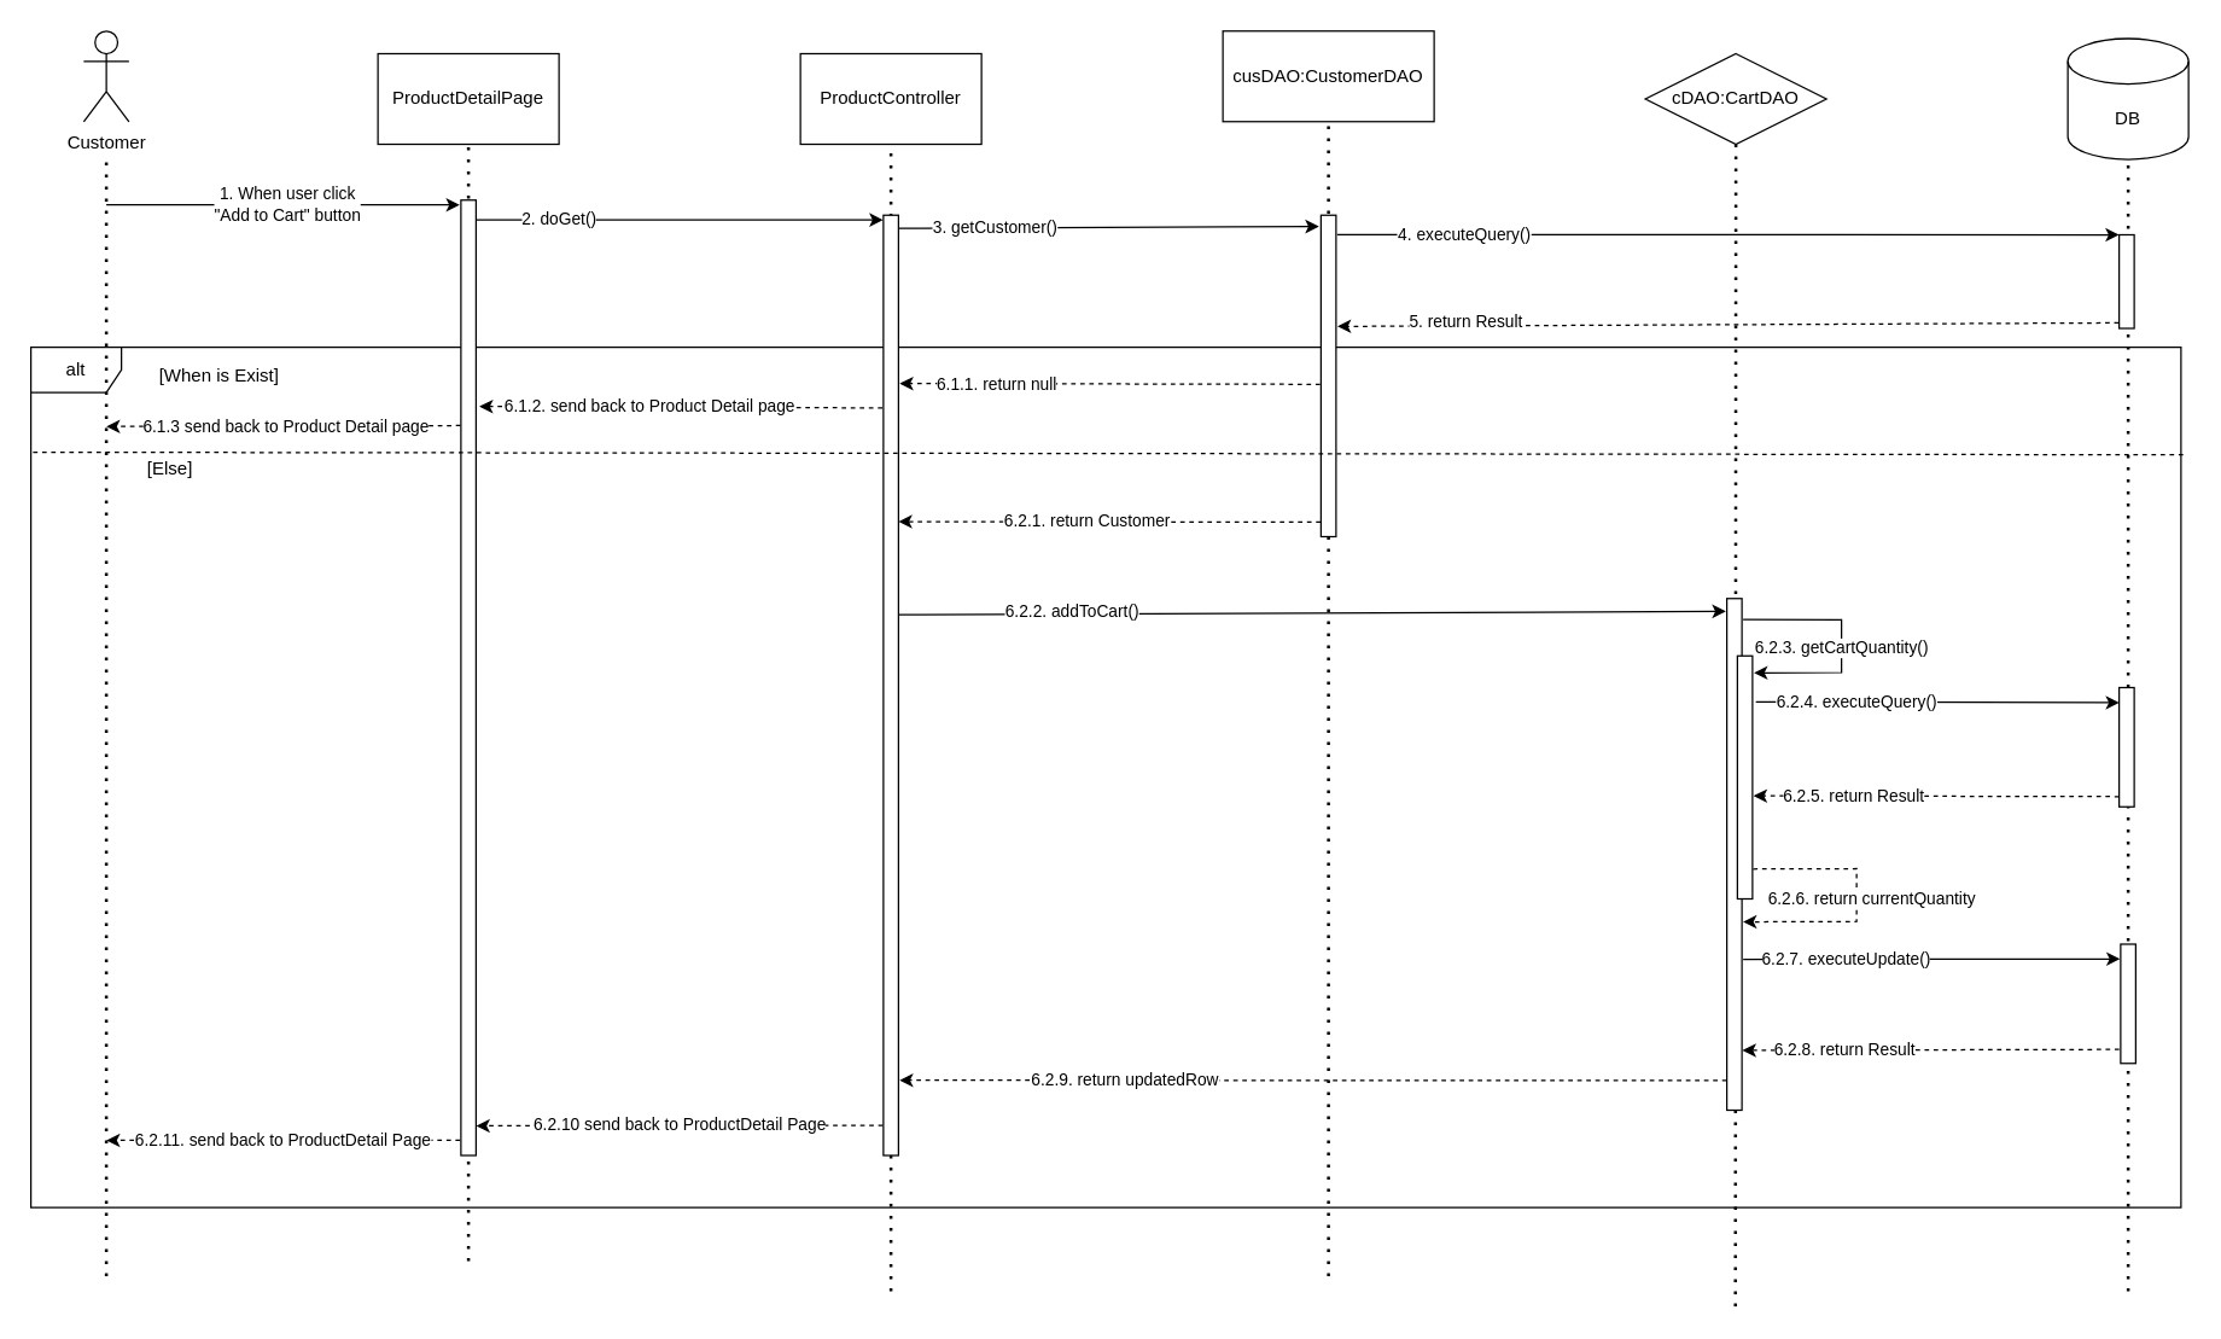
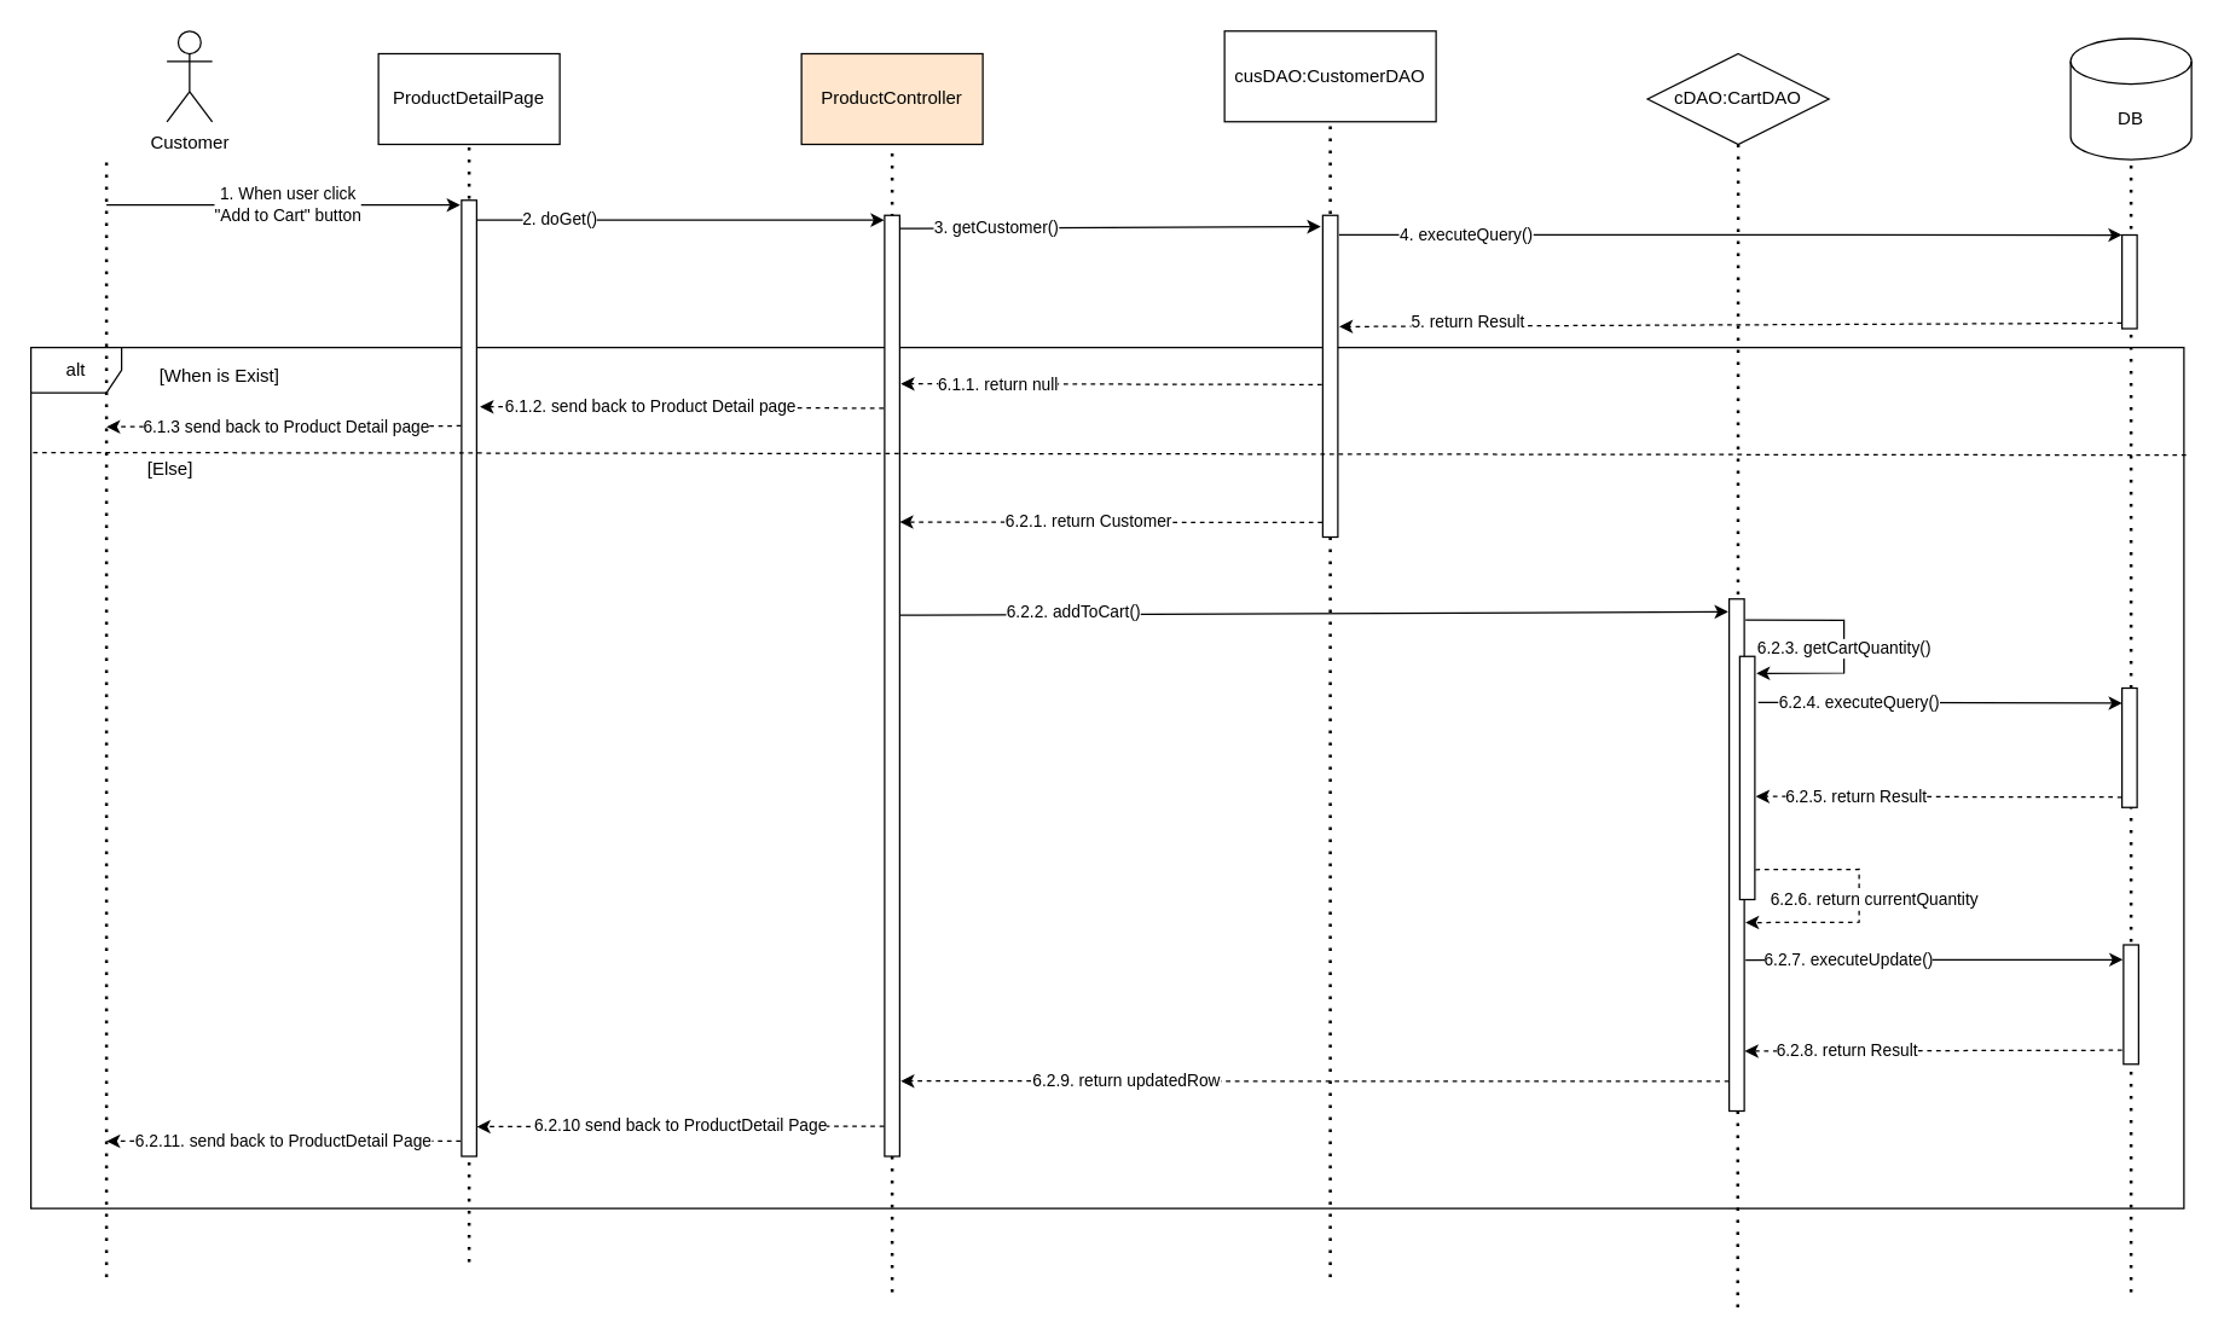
- <mxCell id="3" value="Customer" style="shape=umlActor;verticalLabelPosition=bottom;verticalAlign=top;html=1;outlineConnect=0;" parent="1" vertex="1"><mxGeometry x="55" y="20" width="30" height="60" as="geometry" /></mxCell>
+ <mxCell id="3" value="Customer" style="shape=umlActor;verticalLabelPosition=bottom;verticalAlign=top;html=1;outlineConnect=0;" parent="1" vertex="1"><mxGeometry x="110" y="20" width="30" height="60" as="geometry" /></mxCell>
- <mxCell id="8" value="ProductController" style="rounded=0;whiteSpace=wrap;html=1;" parent="1" vertex="1"><mxGeometry x="530" y="35" width="120" height="60" as="geometry" /></mxCell>
+ <mxCell id="8" value="ProductController" style="rounded=0;whiteSpace=wrap;html=1;fillColor=#ffe6cc;" parent="1" vertex="1"><mxGeometry x="530" y="35" width="120" height="60" as="geometry" /></mxCell>
